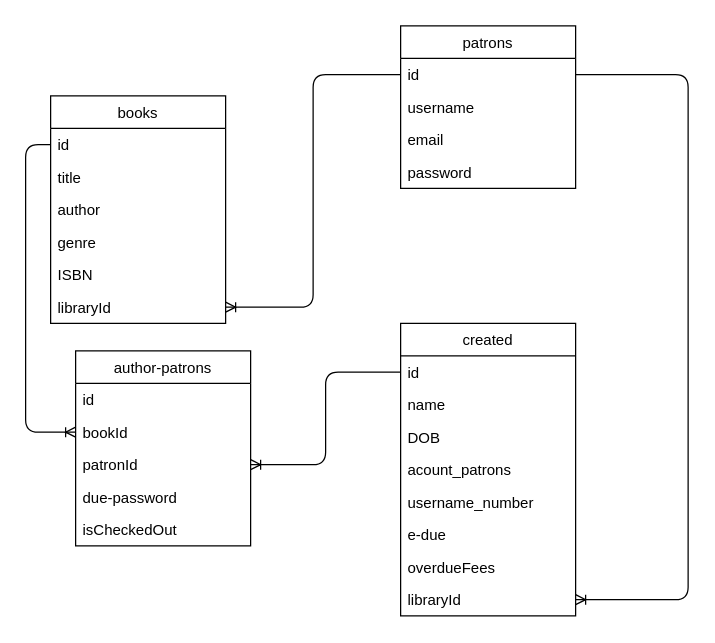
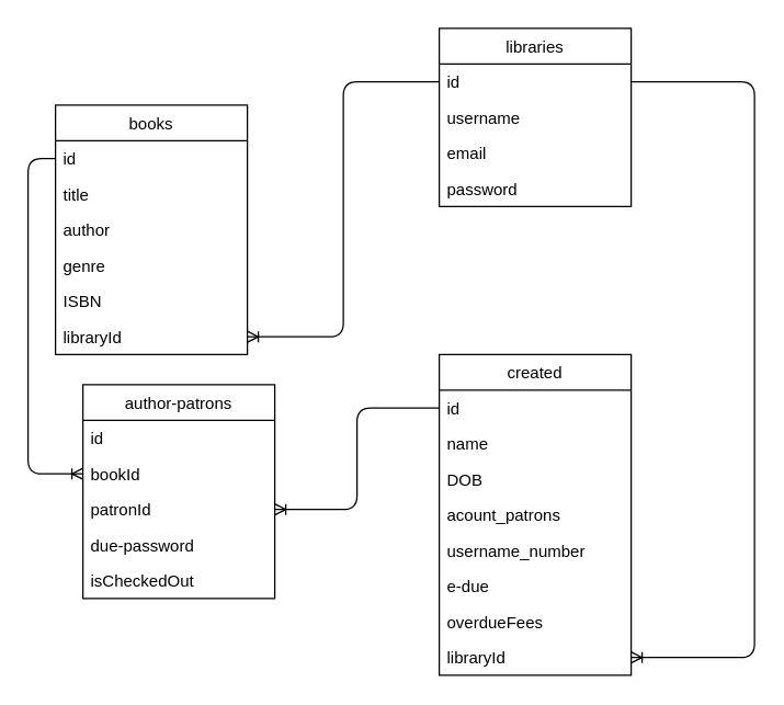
- <mxCell id="2" value="patrons" style="swimlane;fontStyle=0;childLayout=stackLayout;horizontal=1;startSize=26;fillColor=none;horizontalStack=0;resizeParent=1;resizeParentMax=0;resizeLast=0;collapsible=1;marginBottom=0;" vertex="1" parent="1"><mxGeometry x="320" y="20" width="140" height="130" as="geometry" /></mxCell>
+ <mxCell id="2" value="libraries" style="swimlane;fontStyle=0;childLayout=stackLayout;horizontal=1;startSize=26;fillColor=none;horizontalStack=0;resizeParent=1;resizeParentMax=0;resizeLast=0;collapsible=1;marginBottom=0;" vertex="1" parent="1"><mxGeometry x="320" y="20" width="140" height="130" as="geometry" /></mxCell>
